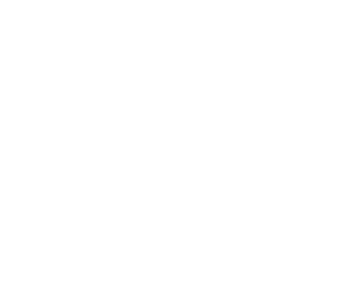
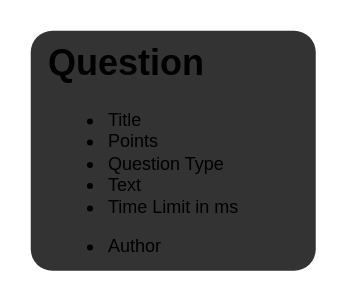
+ <mxCell id="2" value="&lt;h1&gt;Question&lt;/h1&gt;&lt;p&gt;&lt;ul&gt;&lt;li&gt;Title&lt;/li&gt;&lt;li&gt;Points&lt;/li&gt;&lt;li&gt;Question Type&lt;/li&gt;&lt;li&gt;Text&lt;/li&gt;&lt;li&gt;Time Limit in ms&lt;/li&gt;&lt;/ul&gt;&lt;/p&gt;&lt;p&gt;&lt;ul&gt;&lt;li&gt;Author&lt;/li&gt;&lt;/ul&gt;&lt;/p&gt;" style="text;html=1;spacing=5;spacingTop=-18;whiteSpace=wrap;overflow=hidden;rounded=1;arcSize=9;perimeterSpacing=0;strokeWidth=2;spacingLeft=7;fillColor=#333333;strokeColor=none;" vertex="1" parent="1"><mxGeometry x="20" y="20" width="190" height="160" as="geometry" /></mxCell>
